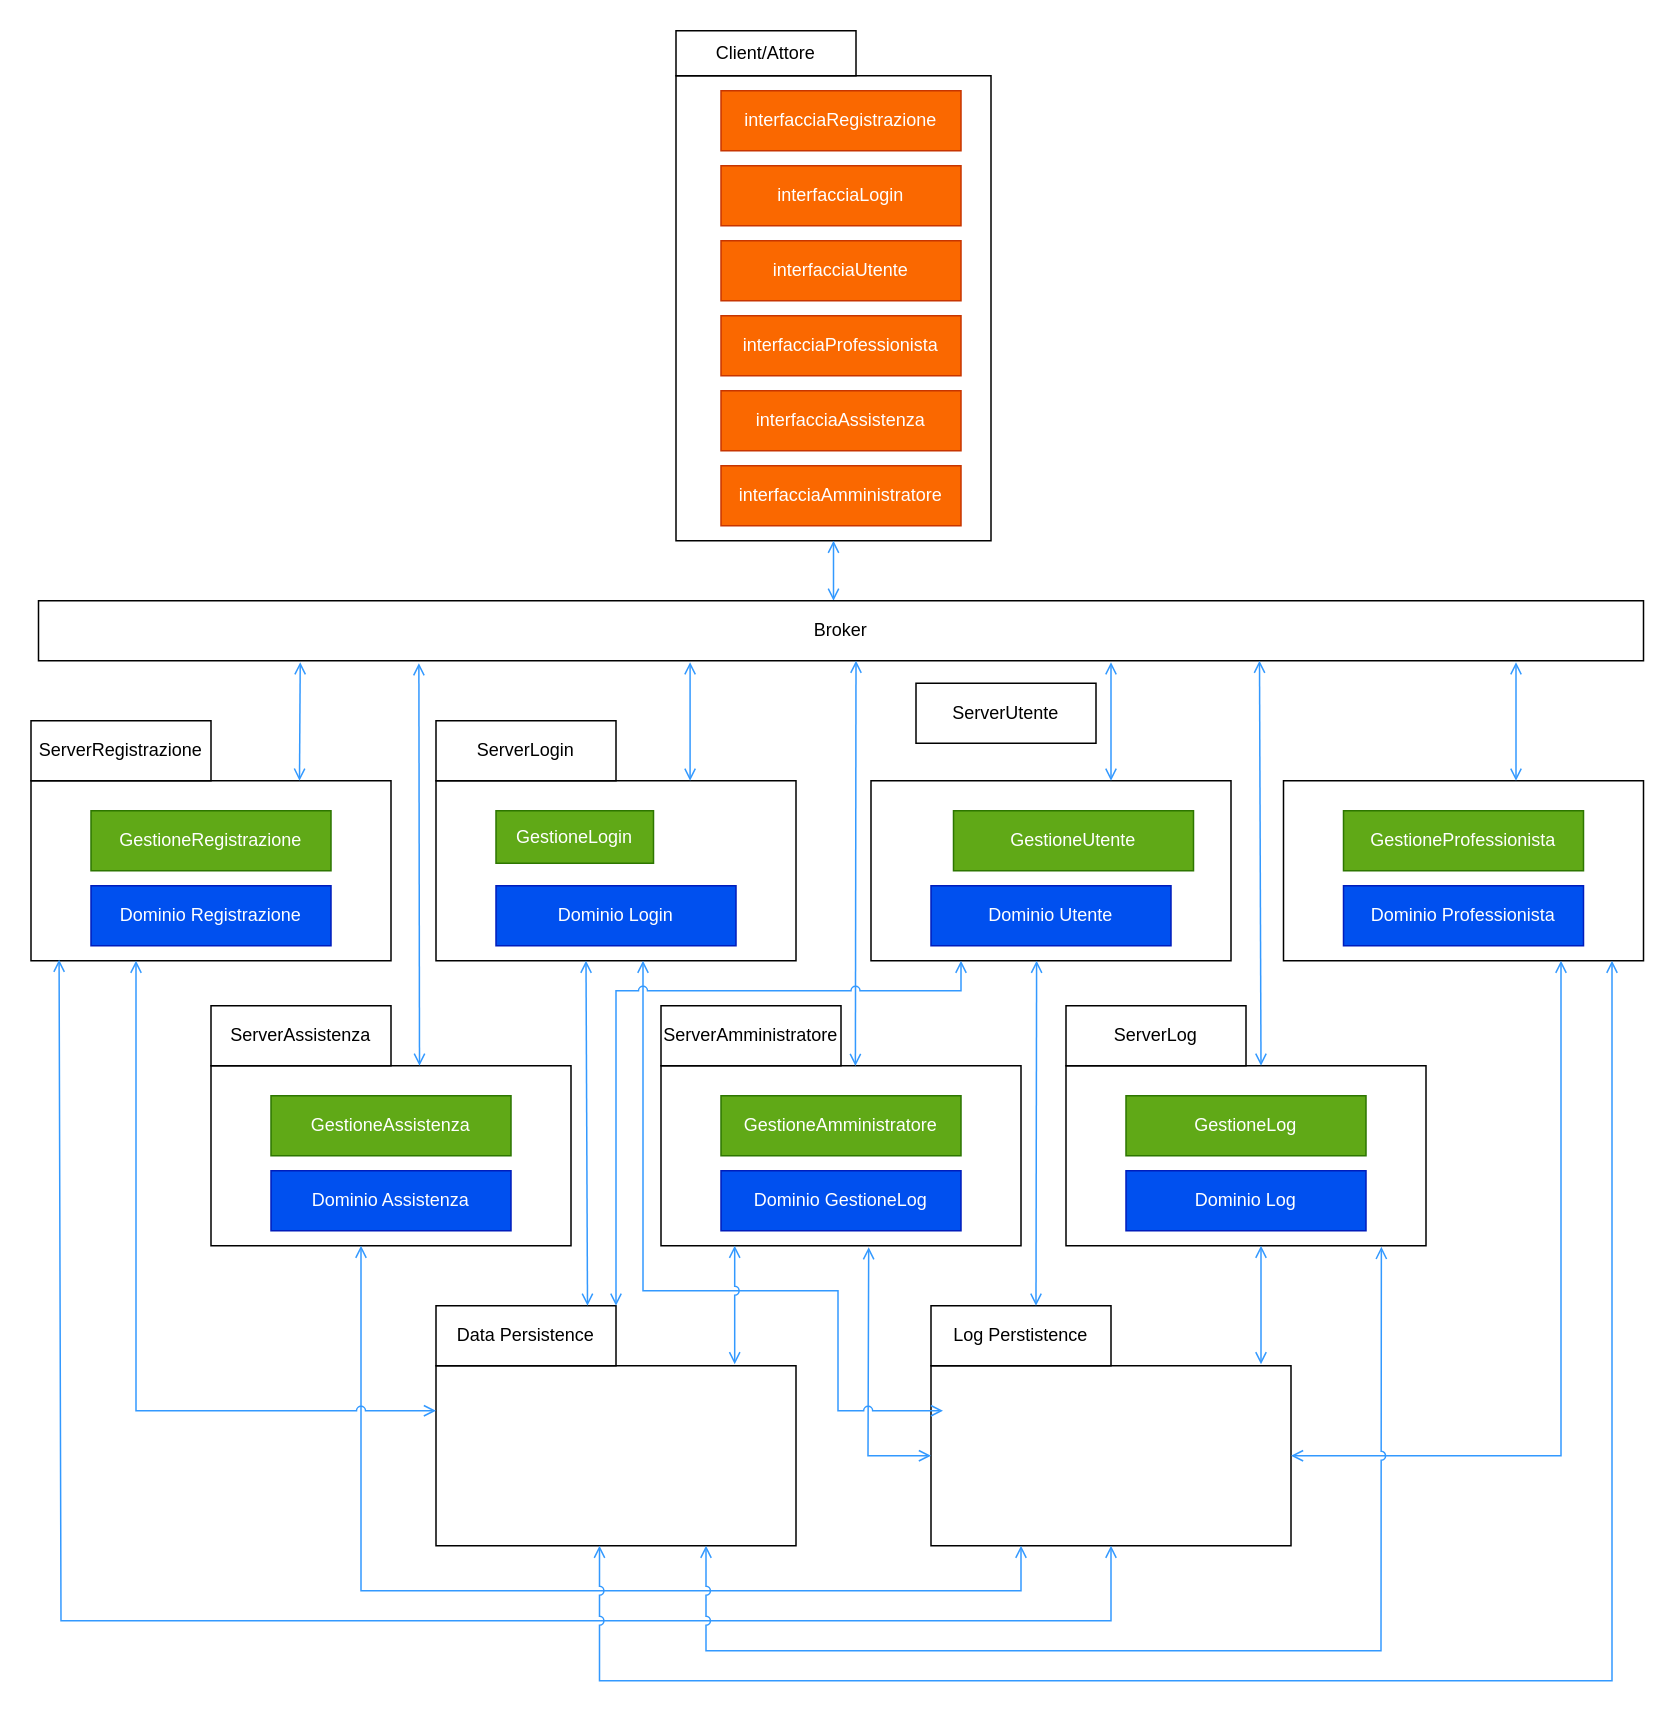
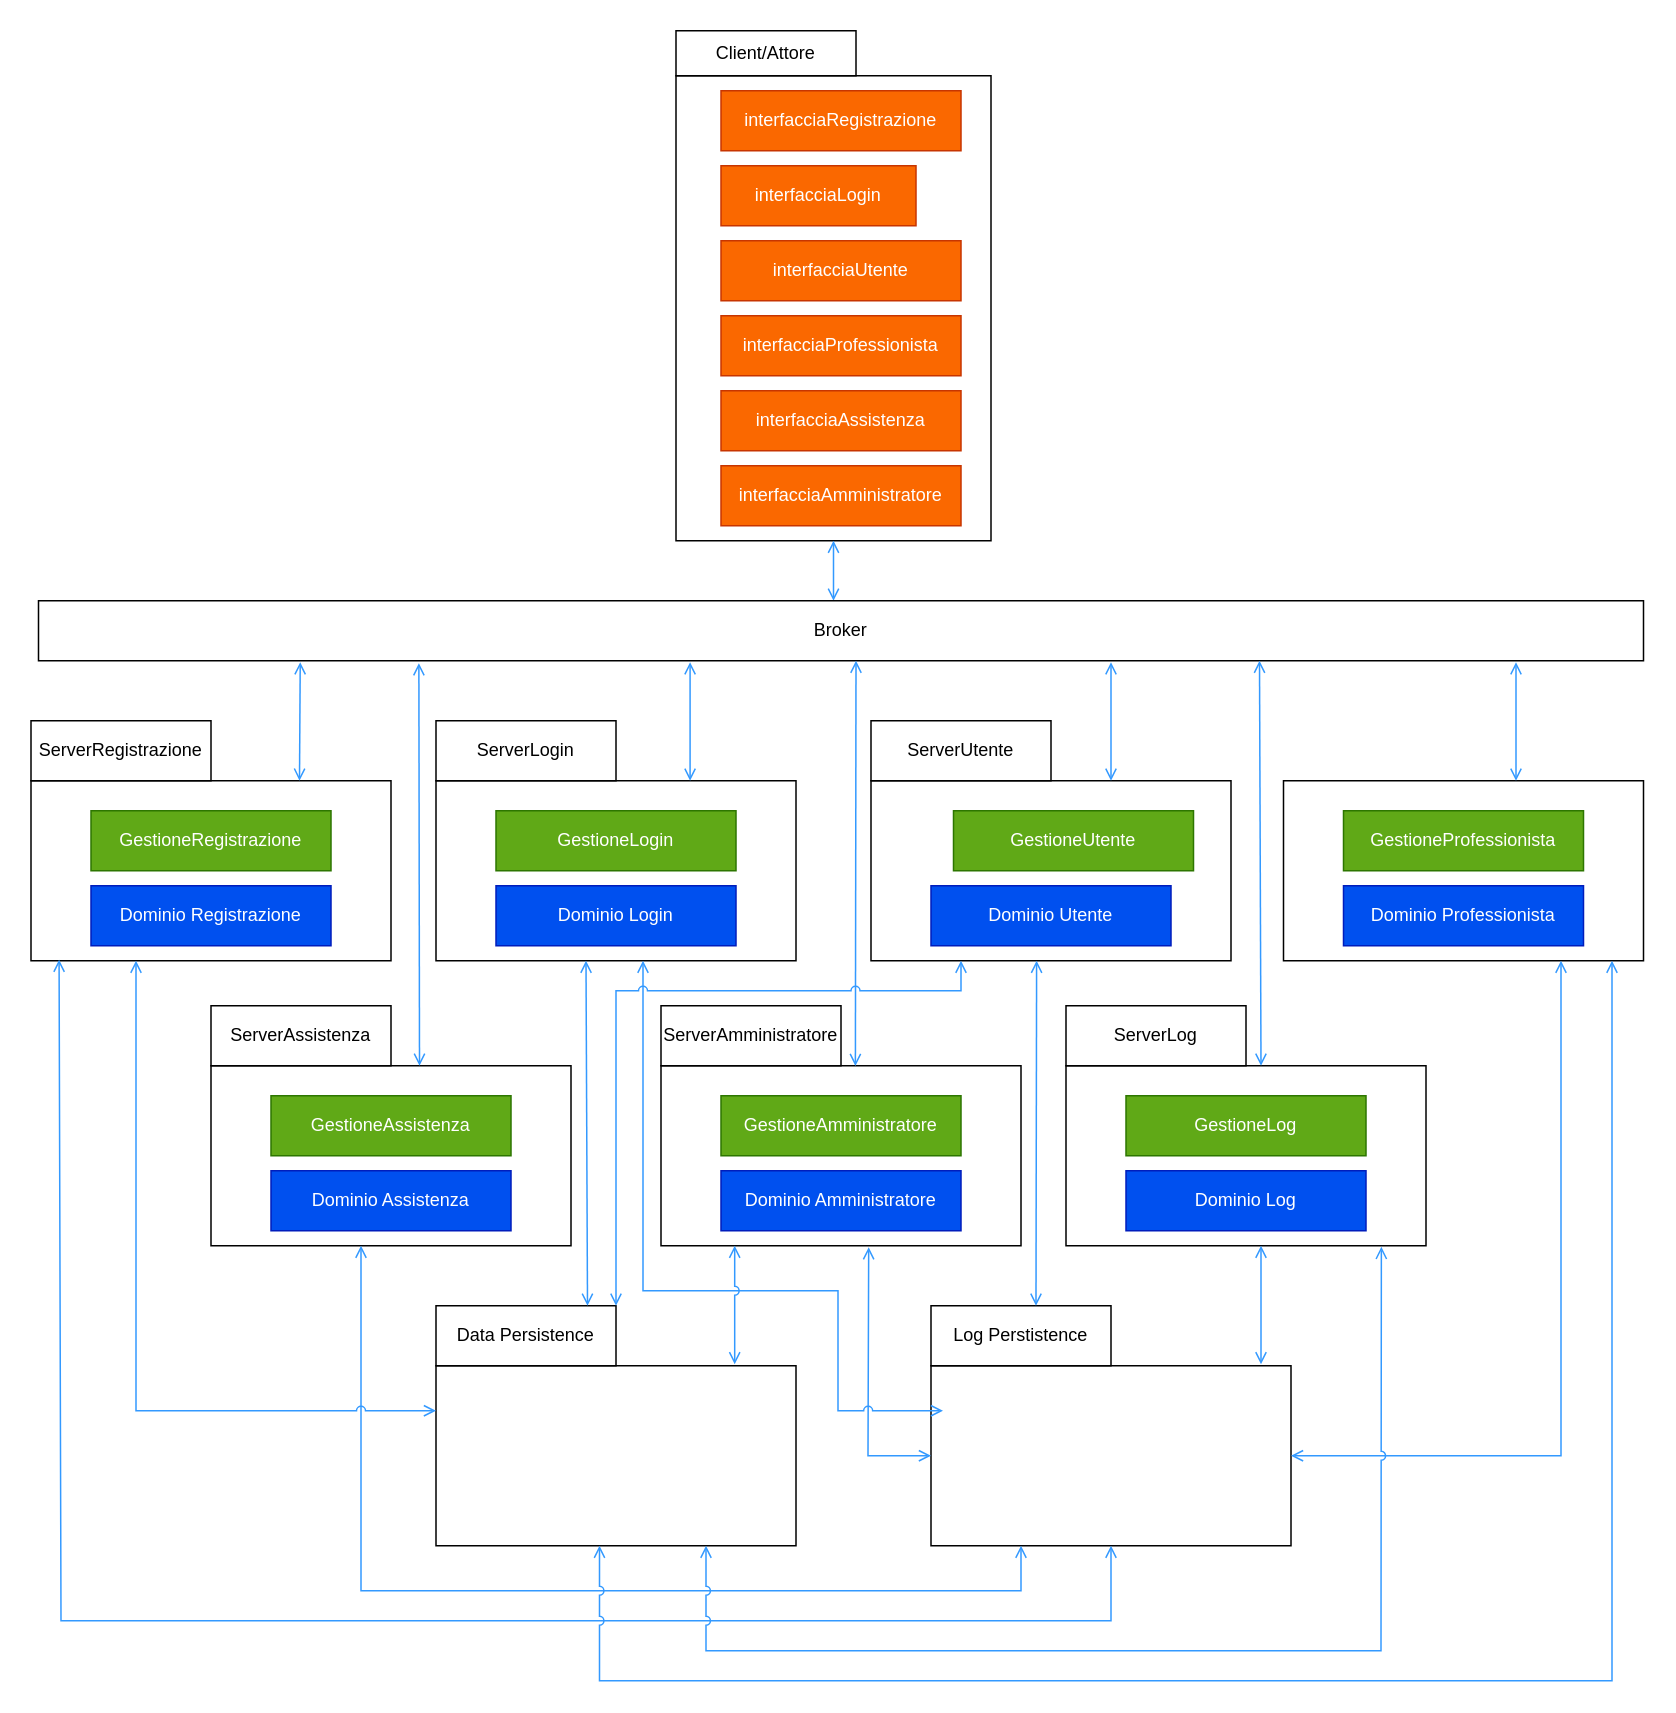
- <mxCell id="5" value="interfacciaLogin" style="rounded=0;whiteSpace=wrap;html=1;fillColor=#fa6800;strokeColor=#C73500;fontColor=#FFFFFF;" vertex="1" parent="1"><mxGeometry x="480" y="110" width="160" height="40" as="geometry" /></mxCell>
+ <mxCell id="5" value="interfacciaLogin" style="rounded=0;whiteSpace=wrap;html=1;fillColor=#fa6800;strokeColor=#C73500;fontColor=#FFFFFF;" vertex="1" parent="1"><mxGeometry x="480" y="110" width="130" height="40" as="geometry" /></mxCell>
- <mxCell id="20" value="ServerUtente" style="rounded=0;whiteSpace=wrap;html=1;fillColor=none;" vertex="1" parent="1"><mxGeometry x="610" y="455" width="120" height="40" as="geometry" /></mxCell>
+ <mxCell id="20" value="ServerUtente" style="rounded=0;whiteSpace=wrap;html=1;fillColor=none;" vertex="1" parent="1"><mxGeometry x="580" y="480" width="120" height="40" as="geometry" /></mxCell>
- <mxCell id="18" value="GestioneLogin" style="rounded=0;whiteSpace=wrap;html=1;fillColor=#60a917;strokeColor=#2D7600;fontColor=#ffffff;" vertex="1" parent="1"><mxGeometry x="330" y="540" width="105" height="35" as="geometry" /></mxCell>
+ <mxCell id="18" value="GestioneLogin" style="rounded=0;whiteSpace=wrap;html=1;fillColor=#60a917;strokeColor=#2D7600;fontColor=#ffffff;" vertex="1" parent="1"><mxGeometry x="330" y="540" width="160" height="40" as="geometry" /></mxCell>
- <mxCell id="34" value="Dominio GestioneLog" style="rounded=0;whiteSpace=wrap;html=1;fillColor=#0050ef;fontColor=#ffffff;strokeColor=#001DBC;" vertex="1" parent="1"><mxGeometry x="480" y="780" width="160" height="40" as="geometry" /></mxCell>
+ <mxCell id="34" value="Dominio Amministratore" style="rounded=0;whiteSpace=wrap;html=1;fillColor=#0050ef;fontColor=#ffffff;strokeColor=#001DBC;" vertex="1" parent="1"><mxGeometry x="480" y="780" width="160" height="40" as="geometry" /></mxCell>
